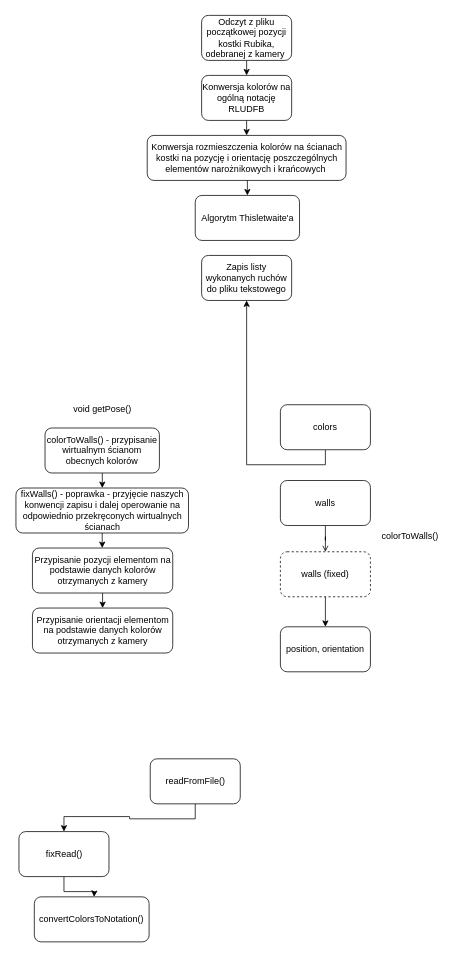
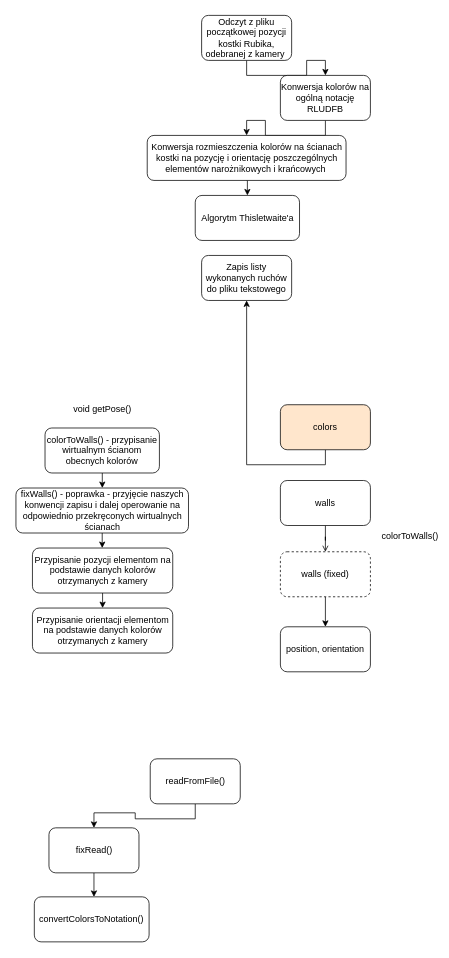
- <mxCell id="5" value="Konwersja kolorów na ogólną notację RLUDFB" style="rounded=1;whiteSpace=wrap;html=1;" parent="1" vertex="1"><mxGeometry x="268" y="100" width="120" height="60" as="geometry" /></mxCell>
+ <mxCell id="5" value="Konwersja kolorów na ogólną notację RLUDFB" style="rounded=1;whiteSpace=wrap;html=1;" parent="1" vertex="1"><mxGeometry x="373" y="100" width="120" height="60" as="geometry" /></mxCell>
- <mxCell id="19" value="colors" style="rounded=1;whiteSpace=wrap;html=1;" vertex="1" parent="1"><mxGeometry x="373" y="539" width="120" height="60" as="geometry" /></mxCell>
+ <mxCell id="19" value="colors" style="rounded=1;whiteSpace=wrap;html=1;fillColor=#ffe6cc;" vertex="1" parent="1"><mxGeometry x="373" y="539" width="120" height="60" as="geometry" /></mxCell>
- <mxCell id="29" value="fixRead()" style="rounded=1;whiteSpace=wrap;html=1;" vertex="1" parent="1"><mxGeometry x="24.5" y="1108" width="120" height="60" as="geometry" /></mxCell>
+ <mxCell id="29" value="fixRead()" style="rounded=1;whiteSpace=wrap;html=1;" vertex="1" parent="1"><mxGeometry x="64.5" y="1103" width="120" height="60" as="geometry" /></mxCell>
